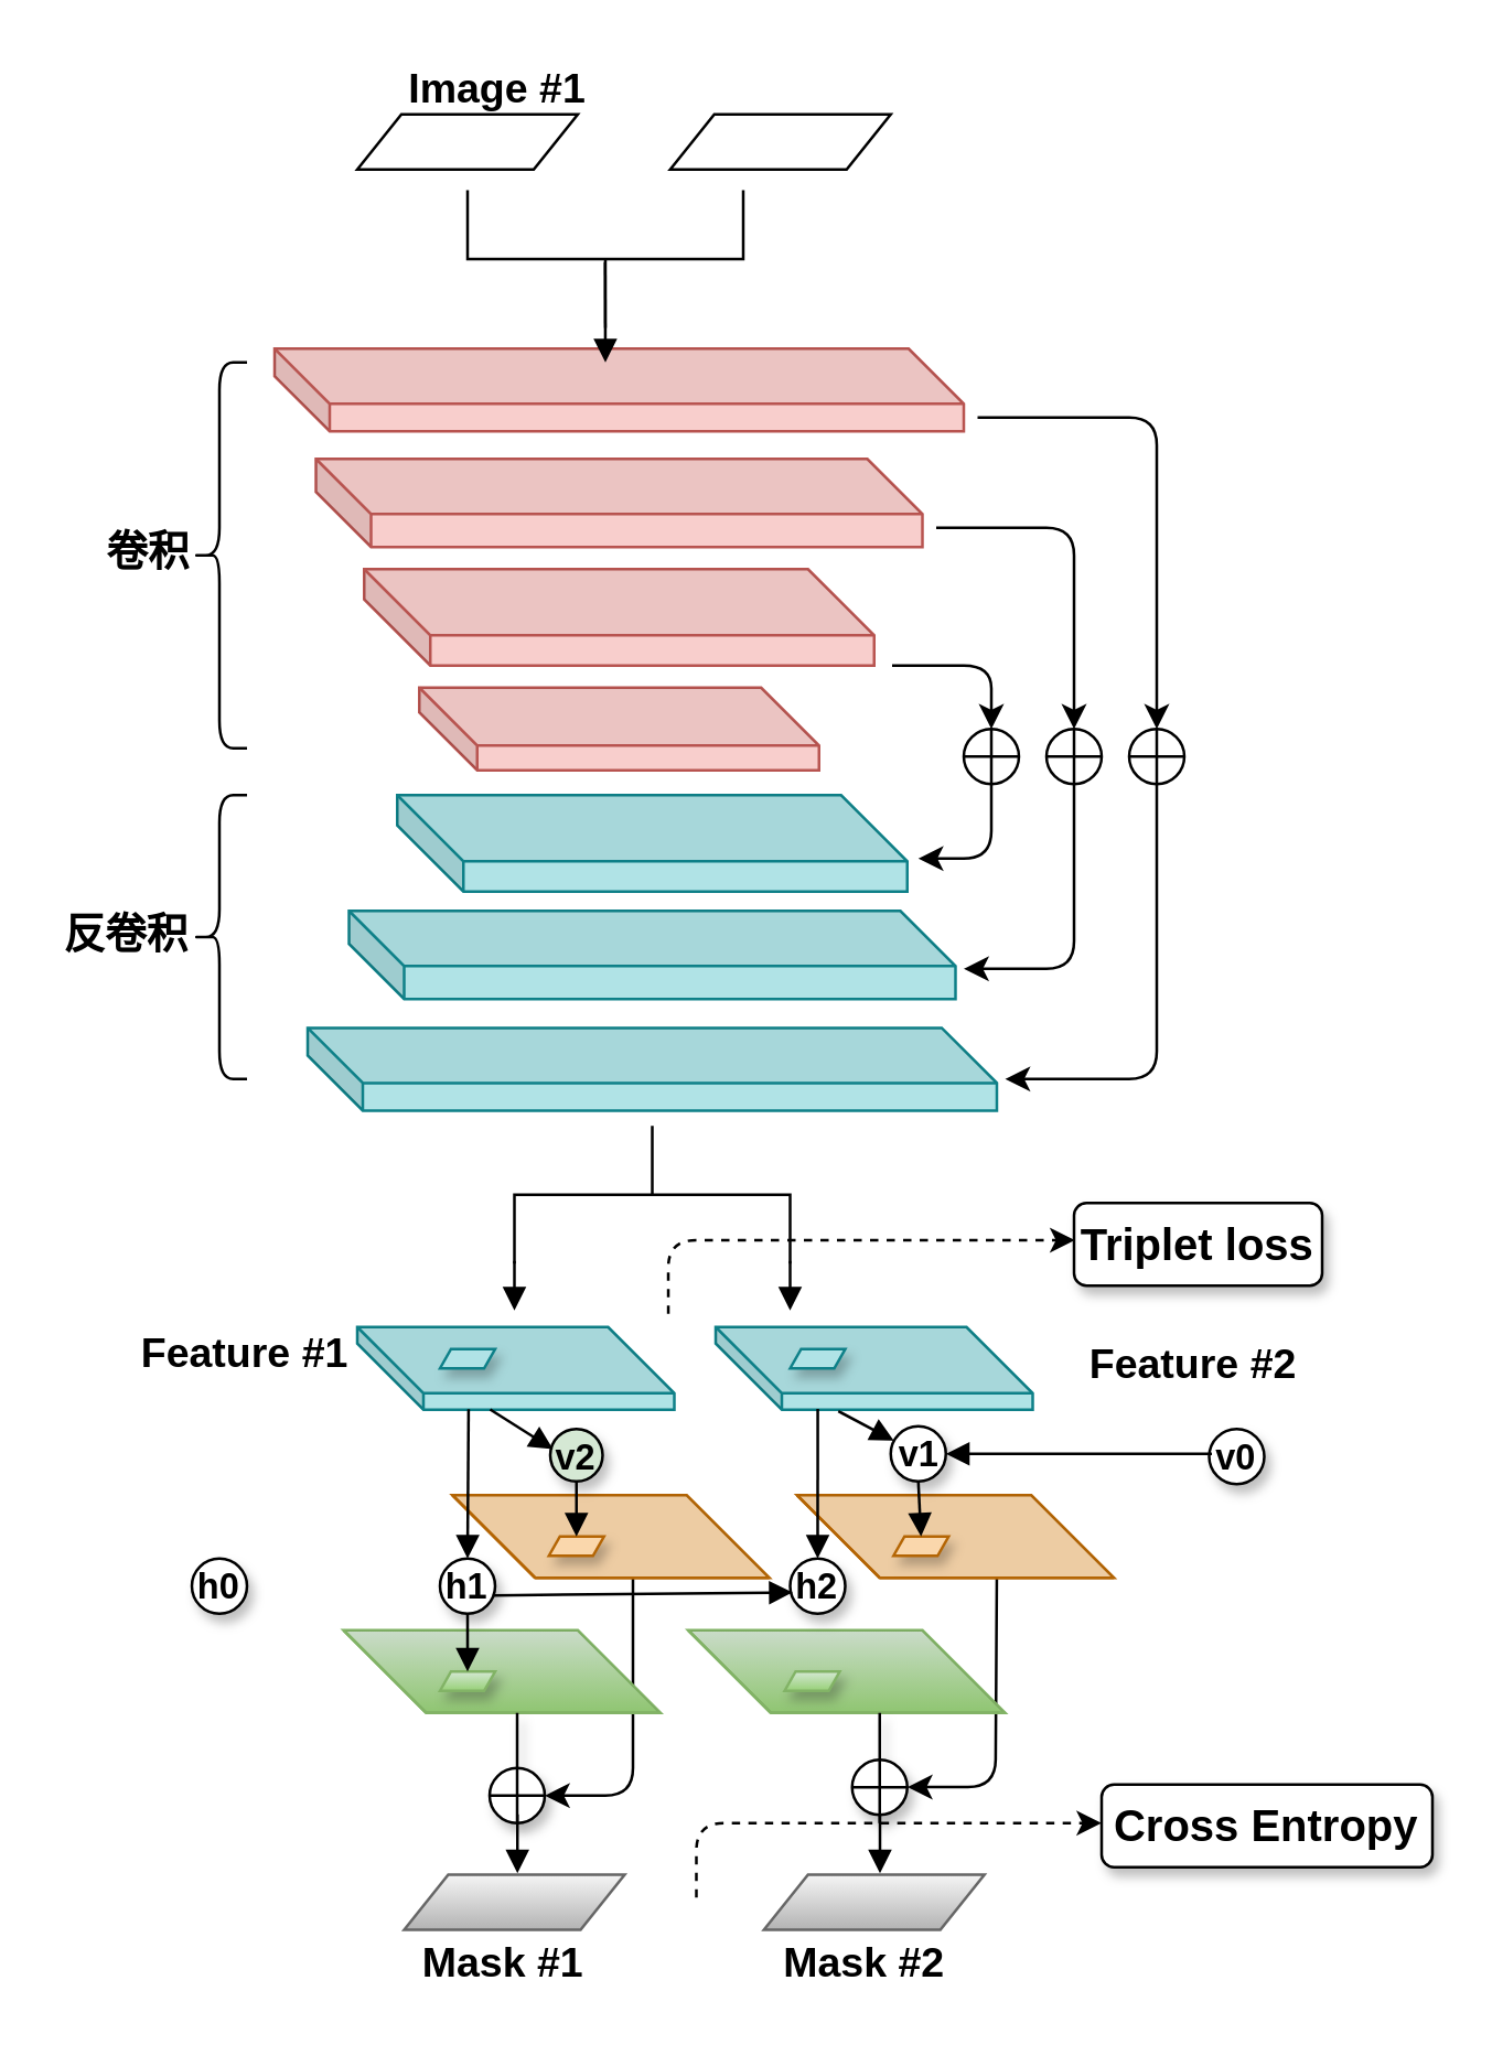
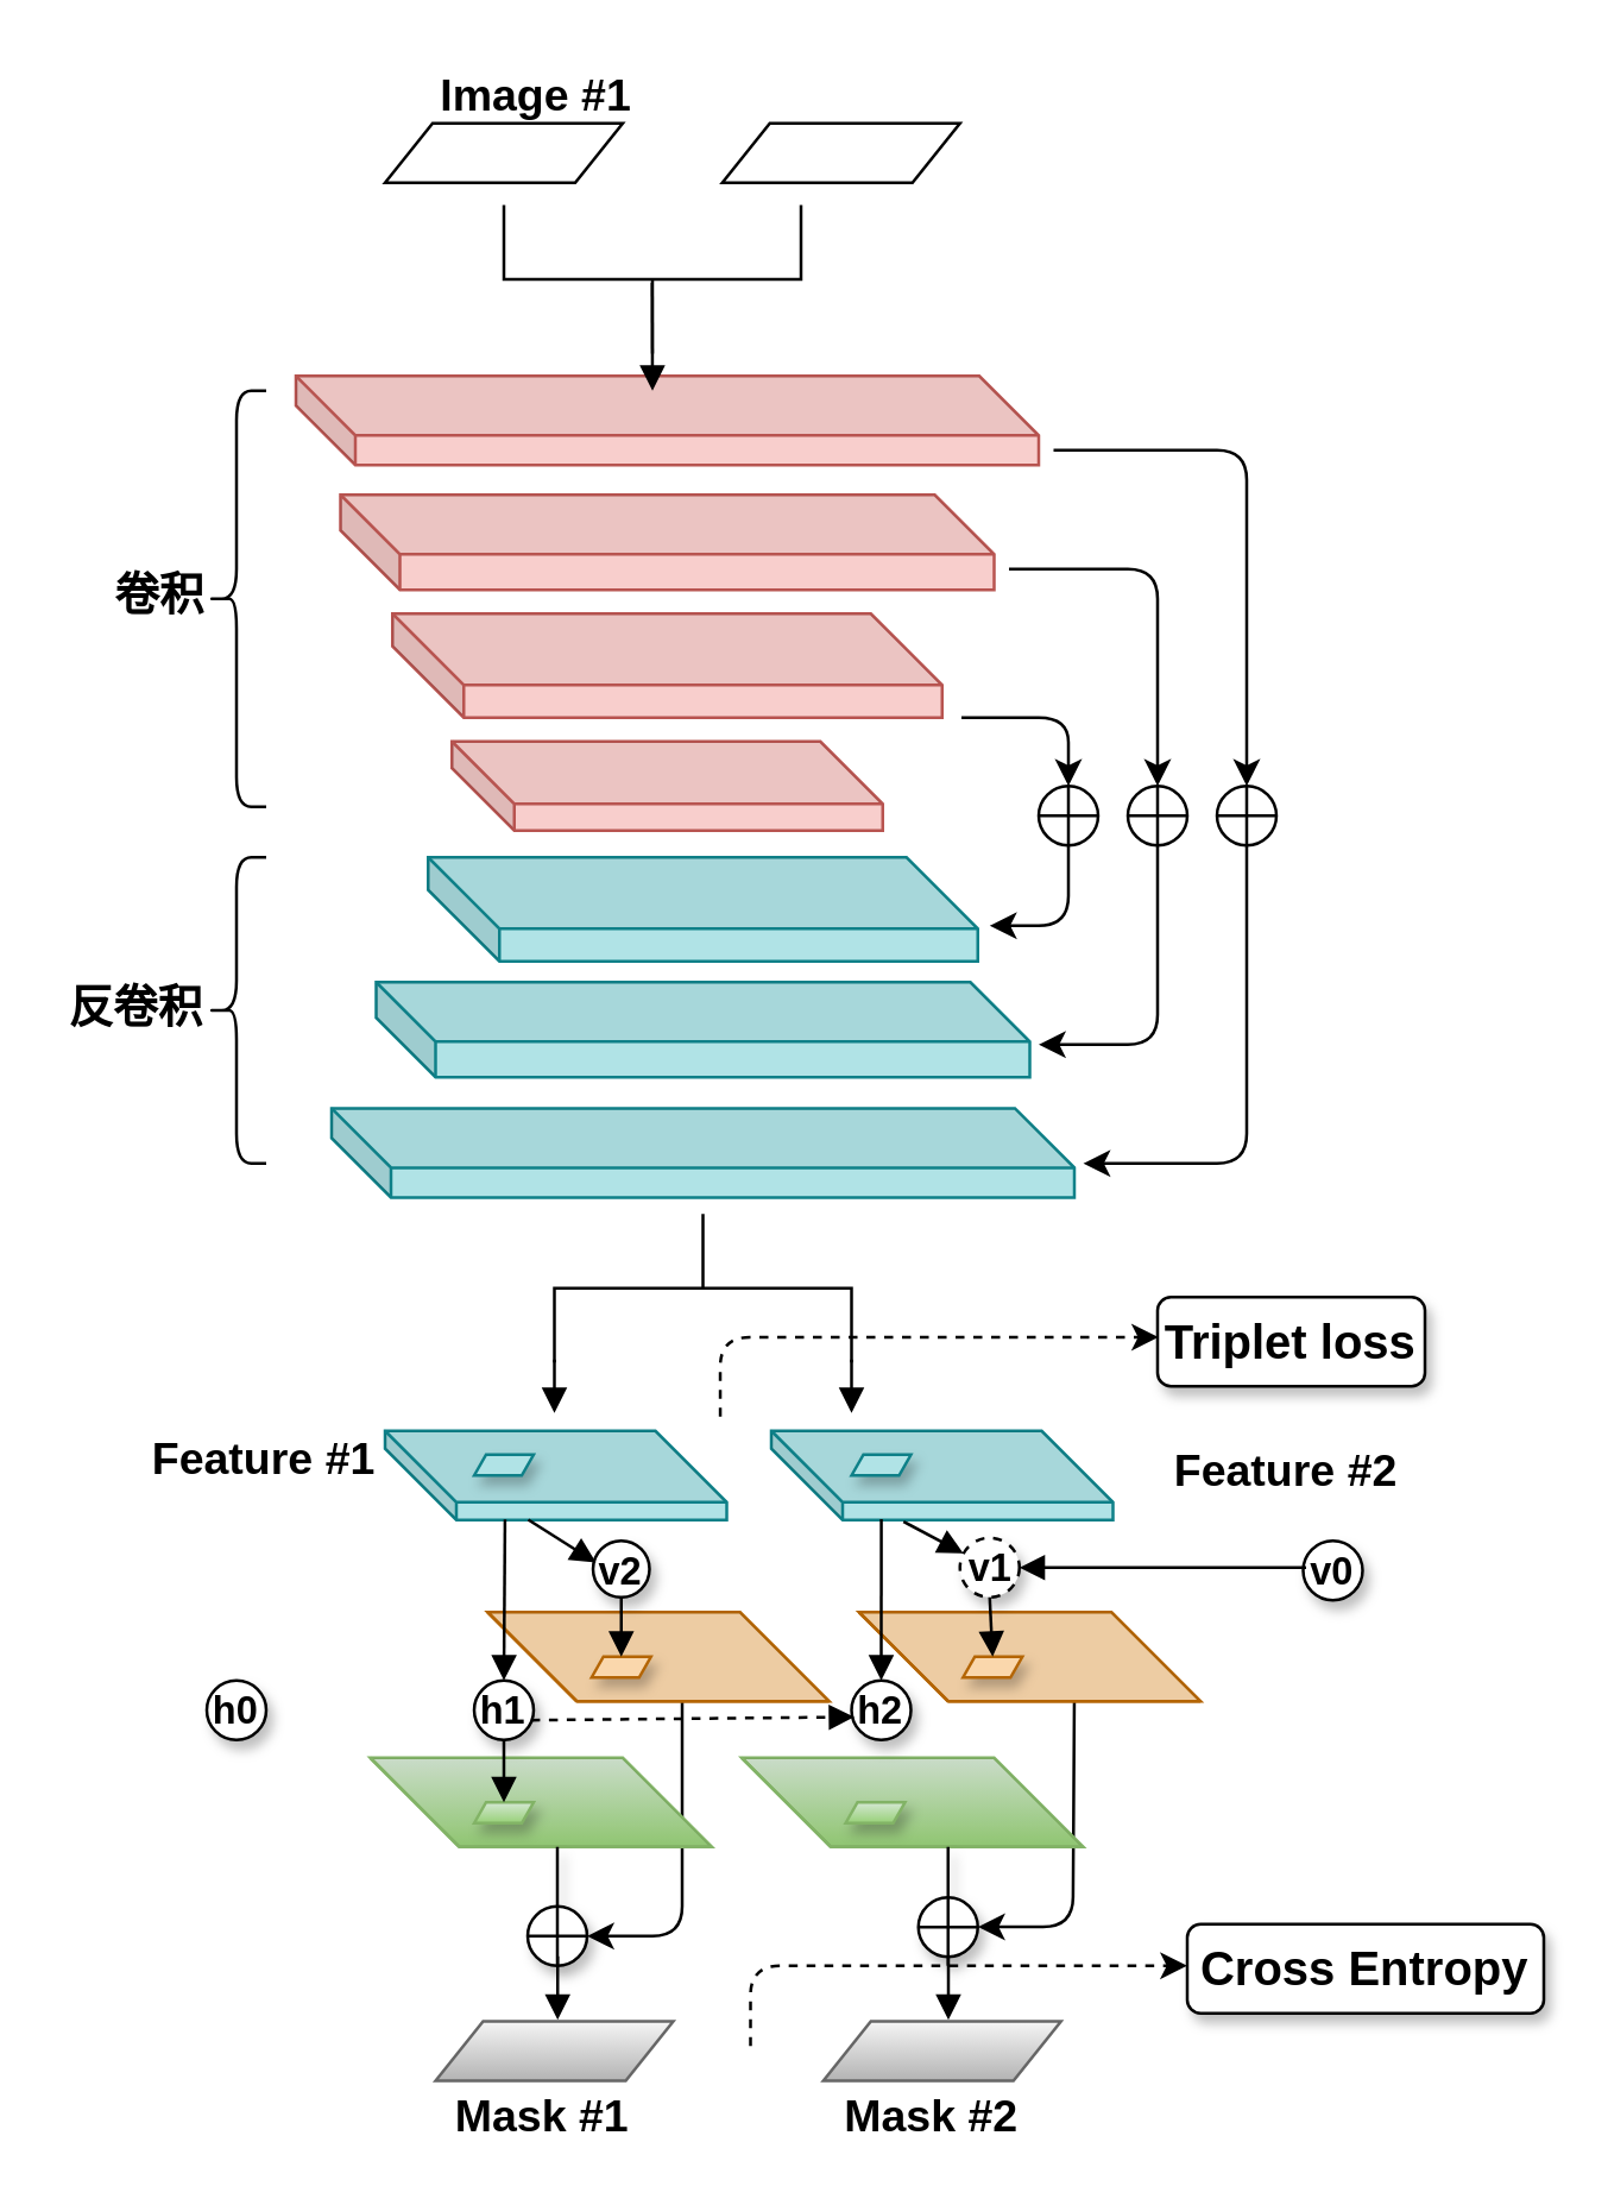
- <mxCell id="45" value="v1" style="ellipse;whiteSpace=wrap;html=1;aspect=fixed;shadow=1;fontStyle=1;fontSize=13;" vertex="1" parent="1"><mxGeometry x="322.5" y="517" width="20" height="20" as="geometry" /></mxCell>
+ <mxCell id="45" value="v1" style="ellipse;whiteSpace=wrap;html=1;aspect=fixed;shadow=1;fontStyle=1;fontSize=13;dashed=1;" vertex="1" parent="1"><mxGeometry x="322.5" y="517" width="20" height="20" as="geometry" /></mxCell>
- <mxCell id="44" value="v2" style="ellipse;whiteSpace=wrap;html=1;aspect=fixed;shadow=1;fontStyle=1;fontSize=13;fillColor=#d5e8d4;" vertex="1" parent="1"><mxGeometry x="199" y="518" width="19" height="19" as="geometry" /></mxCell>
+ <mxCell id="44" value="v2" style="ellipse;whiteSpace=wrap;html=1;aspect=fixed;shadow=1;fontStyle=1;fontSize=13;" vertex="1" parent="1"><mxGeometry x="199" y="518" width="19" height="19" as="geometry" /></mxCell>
- <mxCell id="53" value="" style="endArrow=block;endFill=1;endSize=6;html=1;exitX=0.958;exitY=0.668;exitDx=0;exitDy=0;exitPerimeter=0;entryX=0.047;entryY=0.614;entryDx=0;entryDy=0;entryPerimeter=0;" edge="1" parent="1" source="43" target="46"><mxGeometry width="100" relative="1" as="geometry"><mxPoint x="159" y="641" as="sourcePoint" /><mxPoint x="259" y="641" as="targetPoint" /></mxGeometry></mxCell>
+ <mxCell id="53" value="" style="endArrow=block;endFill=1;endSize=6;html=1;exitX=0.958;exitY=0.668;exitDx=0;exitDy=0;exitPerimeter=0;entryX=0.047;entryY=0.614;entryDx=0;entryDy=0;entryPerimeter=0;dashed=1;" edge="1" parent="1" source="43" target="46"><mxGeometry width="100" relative="1" as="geometry"><mxPoint x="159" y="641" as="sourcePoint" /><mxPoint x="259" y="641" as="targetPoint" /></mxGeometry></mxCell>
